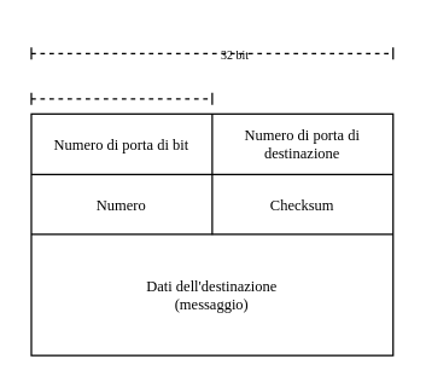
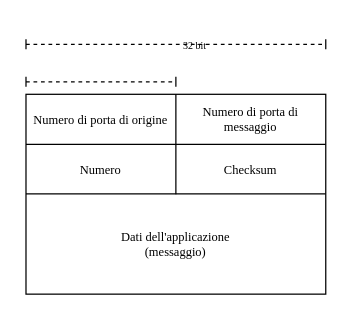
- <mxCell id="6" value="&lt;span style=&quot;line-height: 105%; font-family: &amp;quot;Calisto MT&amp;quot;, serif; font-size: 10px;&quot;&gt;&lt;font style=&quot;font-size: 10px;&quot;&gt;Numero di porta di bit&lt;/font&gt;&lt;/span&gt;" style="text;html=1;strokeColor=none;fillColor=none;align=center;verticalAlign=middle;whiteSpace=wrap;rounded=0;fontFamily=Times New Roman;fontSize=10;" vertex="1" parent="1"><mxGeometry x="20" y="75" width="120" height="40" as="geometry" /></mxCell>
+ <mxCell id="6" value="&lt;span style=&quot;line-height: 105%; font-family: &amp;quot;Calisto MT&amp;quot;, serif; font-size: 10px;&quot;&gt;&lt;font style=&quot;font-size: 10px;&quot;&gt;Numero di porta di origine&lt;/font&gt;&lt;/span&gt;" style="text;html=1;strokeColor=none;fillColor=none;align=center;verticalAlign=middle;whiteSpace=wrap;rounded=0;fontFamily=Times New Roman;fontSize=10;" vertex="1" parent="1"><mxGeometry x="20" y="75" width="120" height="40" as="geometry" /></mxCell>
- <mxCell id="9" value="&lt;span style=&quot;line-height: 105%; font-family: &amp;quot;Calisto MT&amp;quot;, serif;&quot;&gt;&lt;font style=&quot;font-size: 10px;&quot;&gt;Numero di porta di destinazione&lt;/font&gt;&lt;/span&gt;" style="text;html=1;strokeColor=none;fillColor=none;align=center;verticalAlign=middle;whiteSpace=wrap;rounded=0;fontFamily=Times New Roman;fontSize=10;" vertex="1" parent="1"><mxGeometry x="140" y="75" width="120" height="40" as="geometry" /></mxCell>
+ <mxCell id="9" value="&lt;span style=&quot;line-height: 105%; font-family: &amp;quot;Calisto MT&amp;quot;, serif;&quot;&gt;&lt;font style=&quot;font-size: 10px;&quot;&gt;Numero di porta di messaggio&lt;/font&gt;&lt;/span&gt;" style="text;html=1;strokeColor=none;fillColor=none;align=center;verticalAlign=middle;whiteSpace=wrap;rounded=0;fontFamily=Times New Roman;fontSize=10;" vertex="1" parent="1"><mxGeometry x="140" y="75" width="120" height="40" as="geometry" /></mxCell>
- <mxCell id="8" value="Dati dell'destinazione&lt;br&gt;(messaggio)" style="text;html=1;strokeColor=none;fillColor=none;align=center;verticalAlign=middle;whiteSpace=wrap;rounded=0;fontFamily=Times New Roman;fontSize=10;" vertex="1" parent="1"><mxGeometry x="20" y="155" width="240" height="80" as="geometry" /></mxCell>
+ <mxCell id="8" value="Dati dell'applicazione&lt;br&gt;(messaggio)" style="text;html=1;strokeColor=none;fillColor=none;align=center;verticalAlign=middle;whiteSpace=wrap;rounded=0;fontFamily=Times New Roman;fontSize=10;" vertex="1" parent="1"><mxGeometry x="20" y="155" width="240" height="80" as="geometry" /></mxCell>
